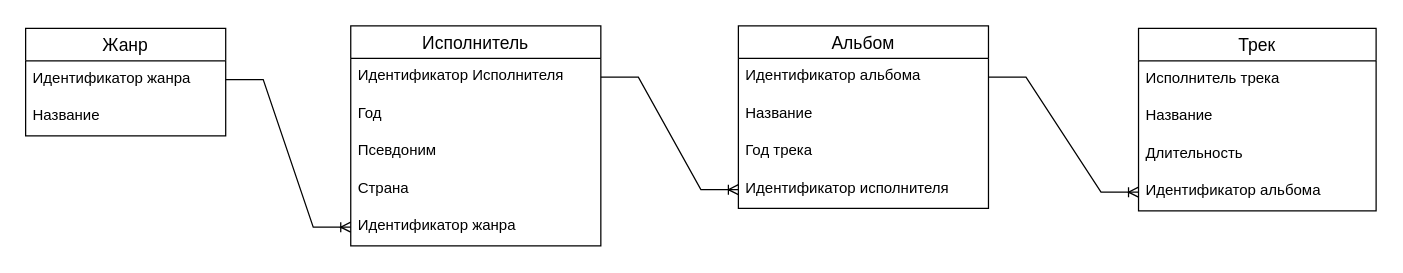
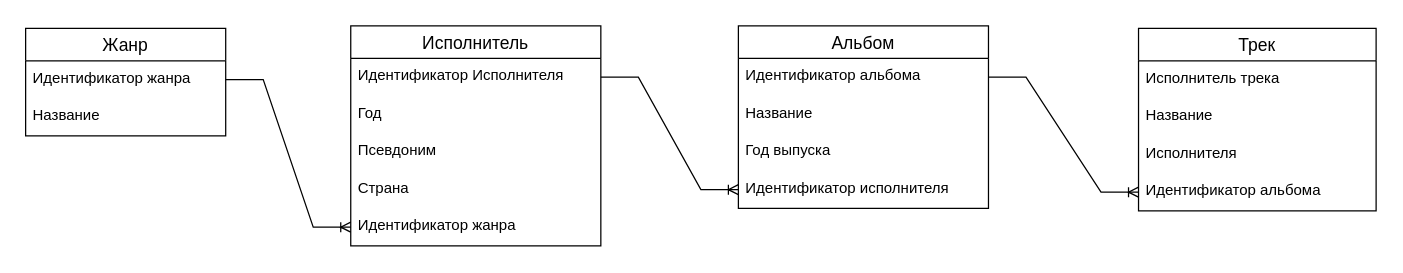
- <mxCell id="11" value="Год трека" style="text;strokeColor=none;fillColor=none;spacingLeft=4;spacingRight=4;overflow=hidden;rotatable=0;points=[[0,0.5],[1,0.5]];portConstraint=eastwest;fontSize=12;" vertex="1" parent="8"><mxGeometry y="86" width="200" height="30" as="geometry" /></mxCell>
+ <mxCell id="11" value="Год выпуска" style="text;strokeColor=none;fillColor=none;spacingLeft=4;spacingRight=4;overflow=hidden;rotatable=0;points=[[0,0.5],[1,0.5]];portConstraint=eastwest;fontSize=12;" vertex="1" parent="8"><mxGeometry y="86" width="200" height="30" as="geometry" /></mxCell>
- <mxCell id="17" value="Длительность" style="text;strokeColor=none;fillColor=none;spacingLeft=4;spacingRight=4;overflow=hidden;rotatable=0;points=[[0,0.5],[1,0.5]];portConstraint=eastwest;fontSize=12;" vertex="1" parent="14"><mxGeometry y="86" width="190" height="30" as="geometry" /></mxCell>
+ <mxCell id="17" value="Исполнителя" style="text;strokeColor=none;fillColor=none;spacingLeft=4;spacingRight=4;overflow=hidden;rotatable=0;points=[[0,0.5],[1,0.5]];portConstraint=eastwest;fontSize=12;" vertex="1" parent="14"><mxGeometry y="86" width="190" height="30" as="geometry" /></mxCell>
